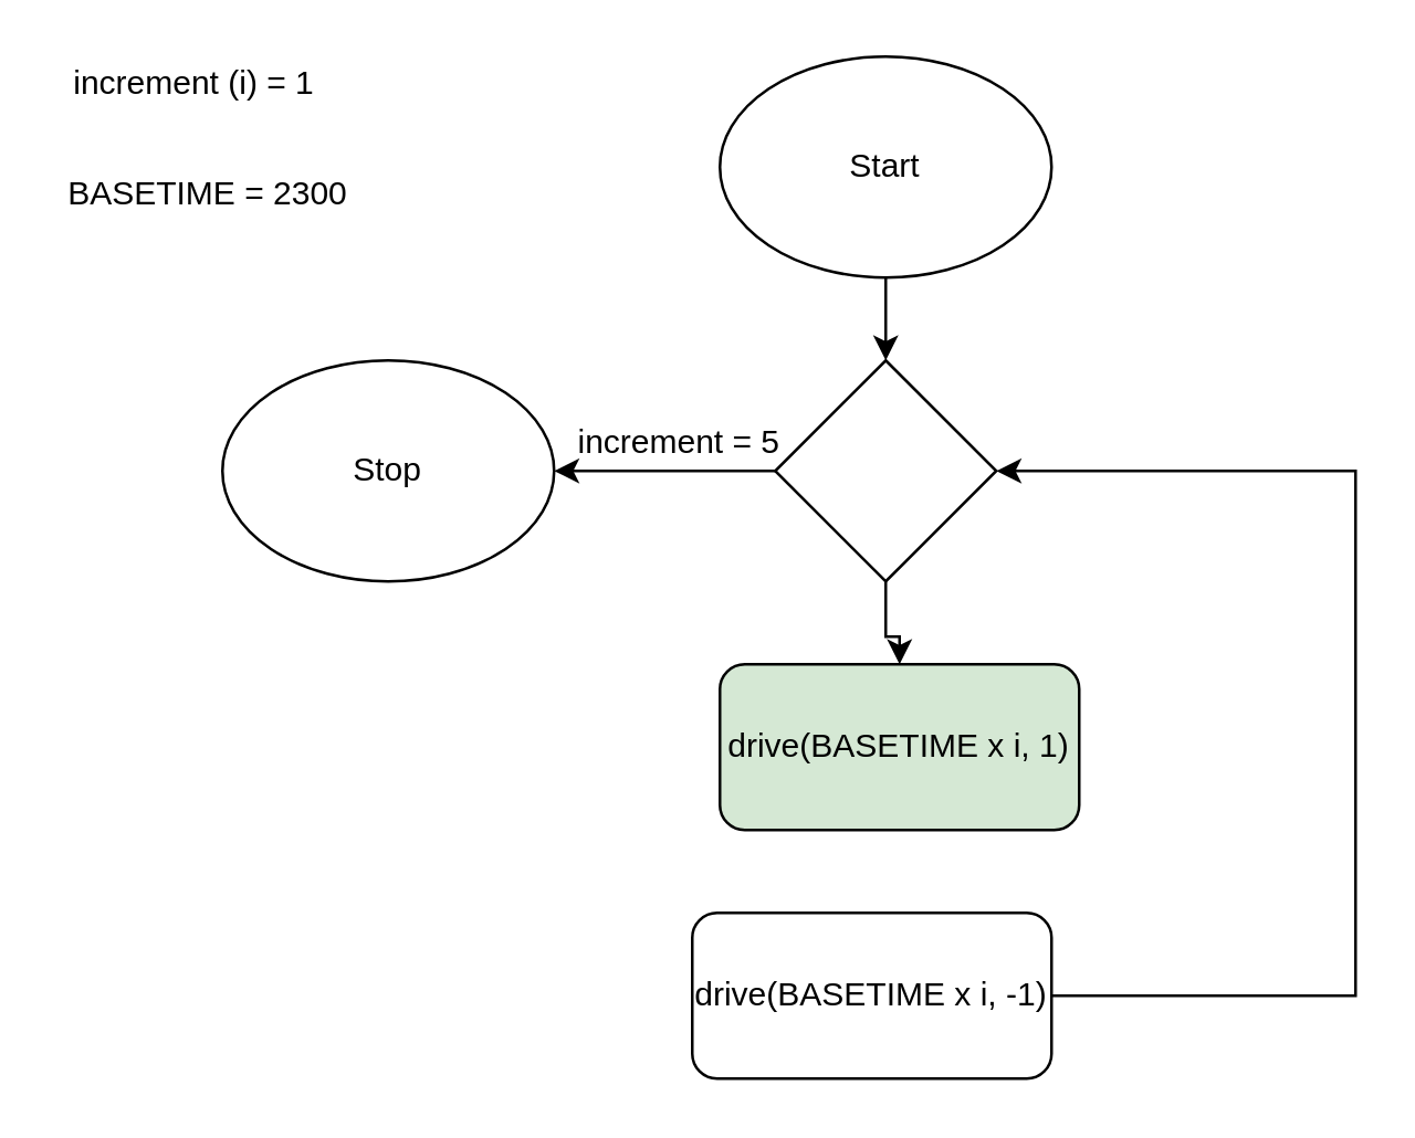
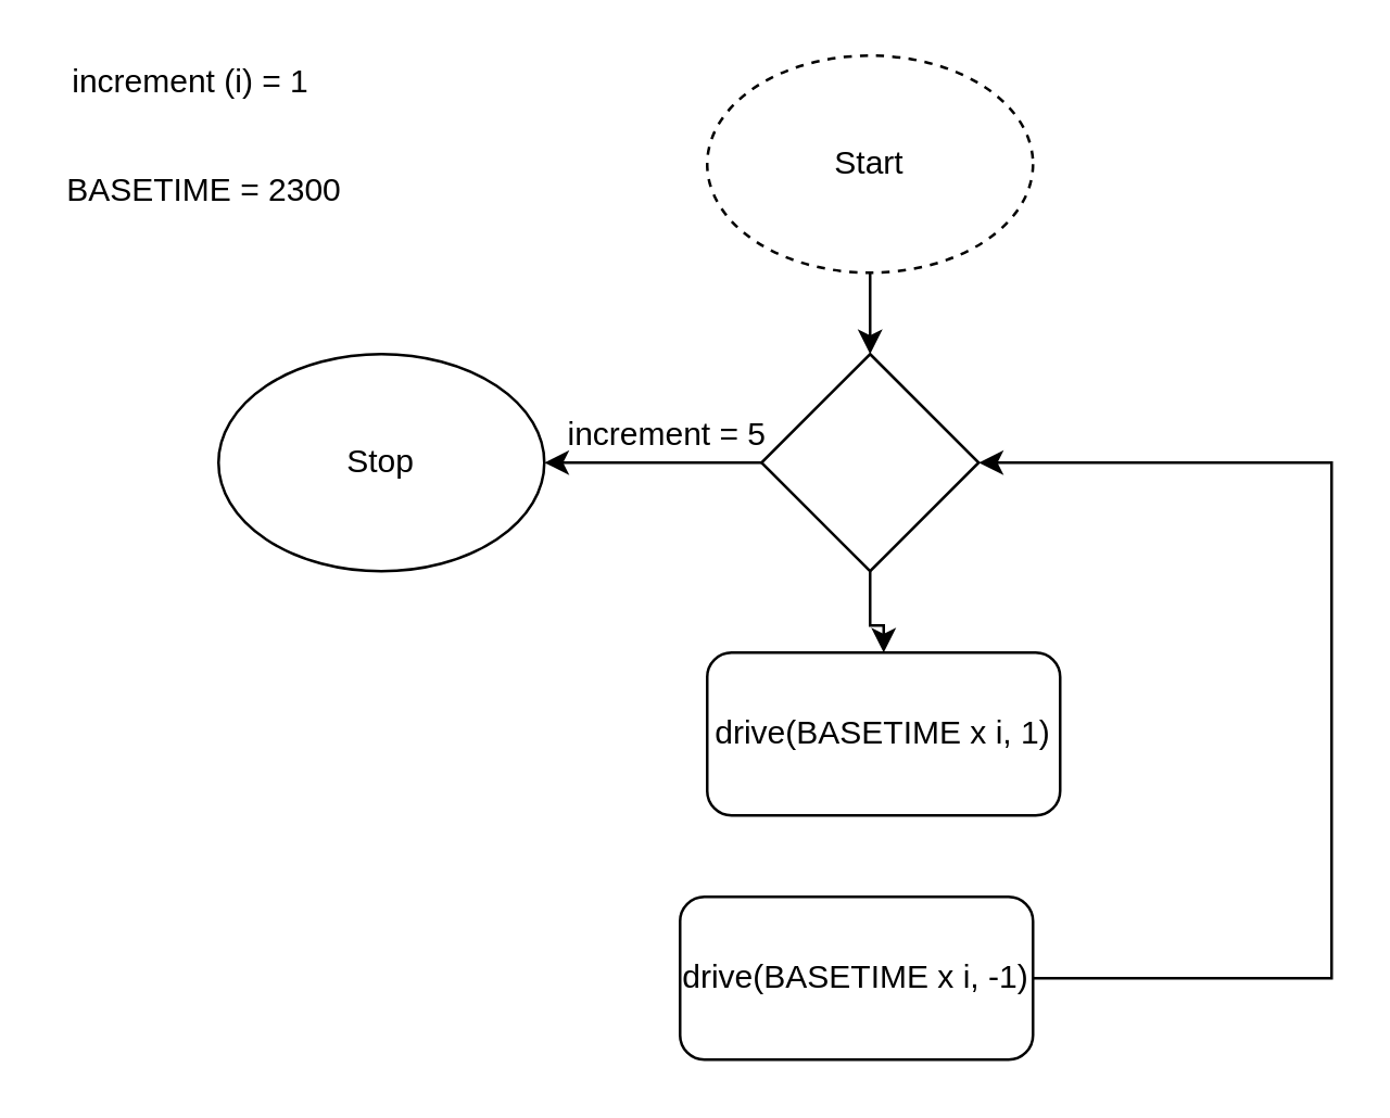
- <mxCell id="3" value="Start" style="ellipse;whiteSpace=wrap;html=1;" vertex="1" parent="1"><mxGeometry x="260" y="20" width="120" height="80" as="geometry" /></mxCell>
+ <mxCell id="3" value="Start" style="ellipse;whiteSpace=wrap;html=1;dashed=1;" vertex="1" parent="1"><mxGeometry x="260" y="20" width="120" height="80" as="geometry" /></mxCell>
- <mxCell id="7" value="drive(BASETIME x i, 1)" style="rounded=1;whiteSpace=wrap;html=1;fillColor=#d5e8d4;" vertex="1" parent="1"><mxGeometry x="260" y="240" width="130" height="60" as="geometry" /></mxCell>
+ <mxCell id="7" value="drive(BASETIME x i, 1)" style="rounded=1;whiteSpace=wrap;html=1;" vertex="1" parent="1"><mxGeometry x="260" y="240" width="130" height="60" as="geometry" /></mxCell>
